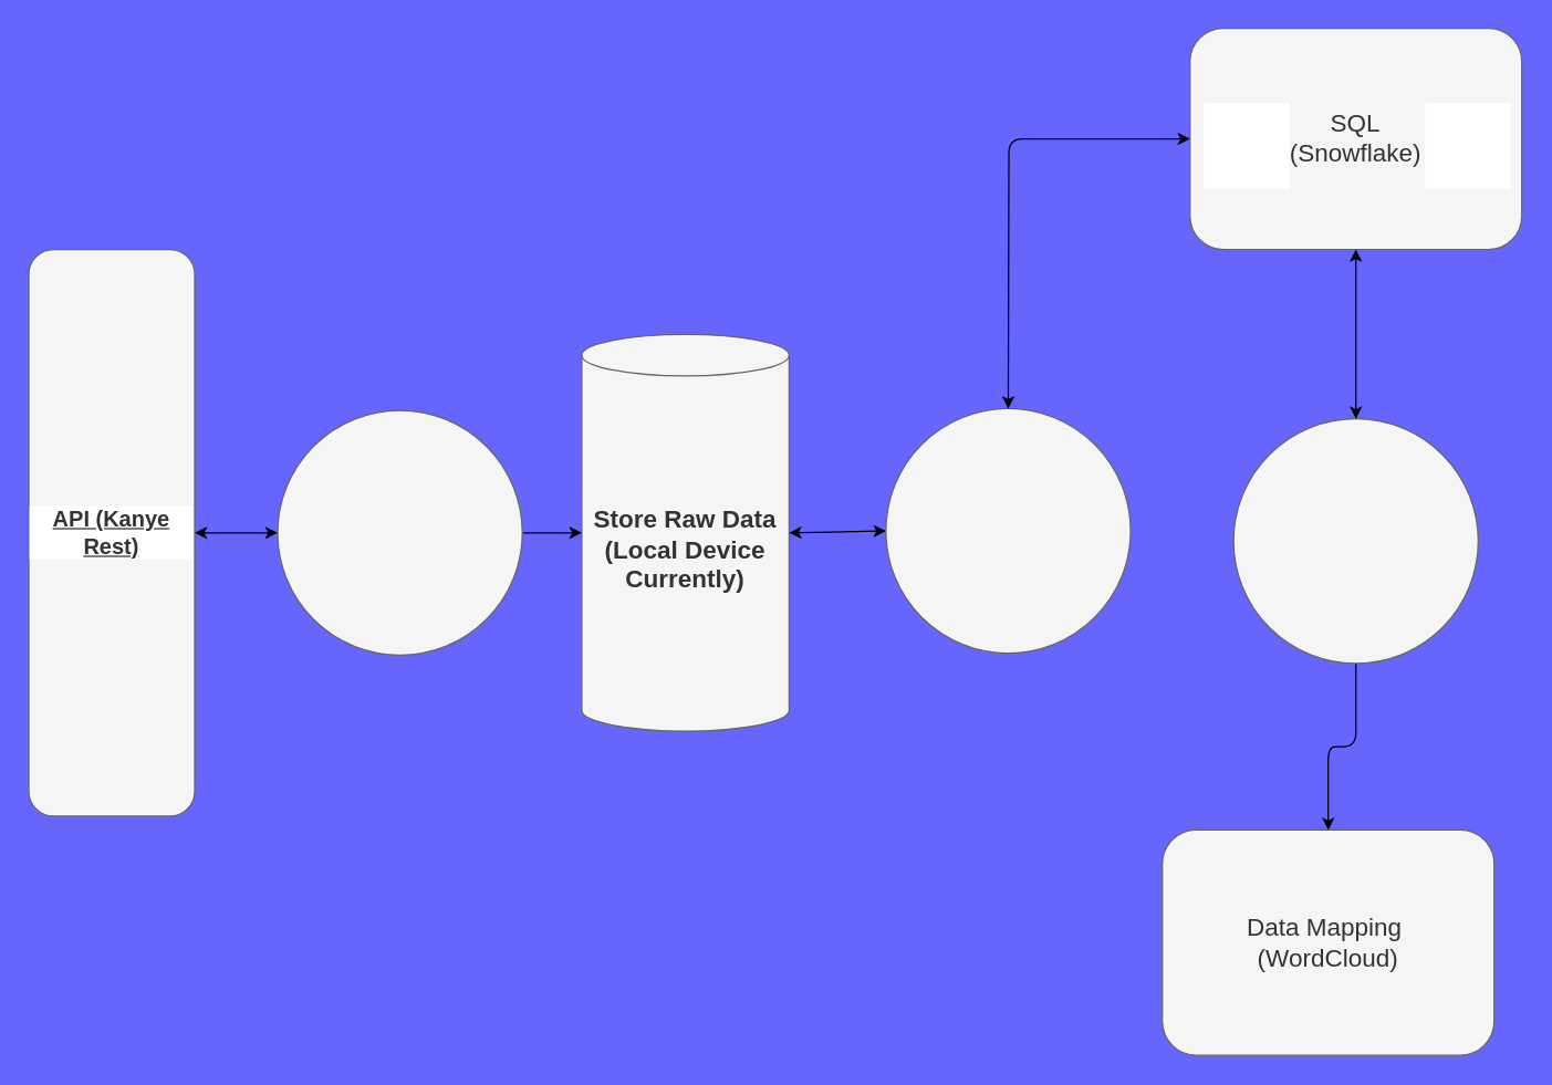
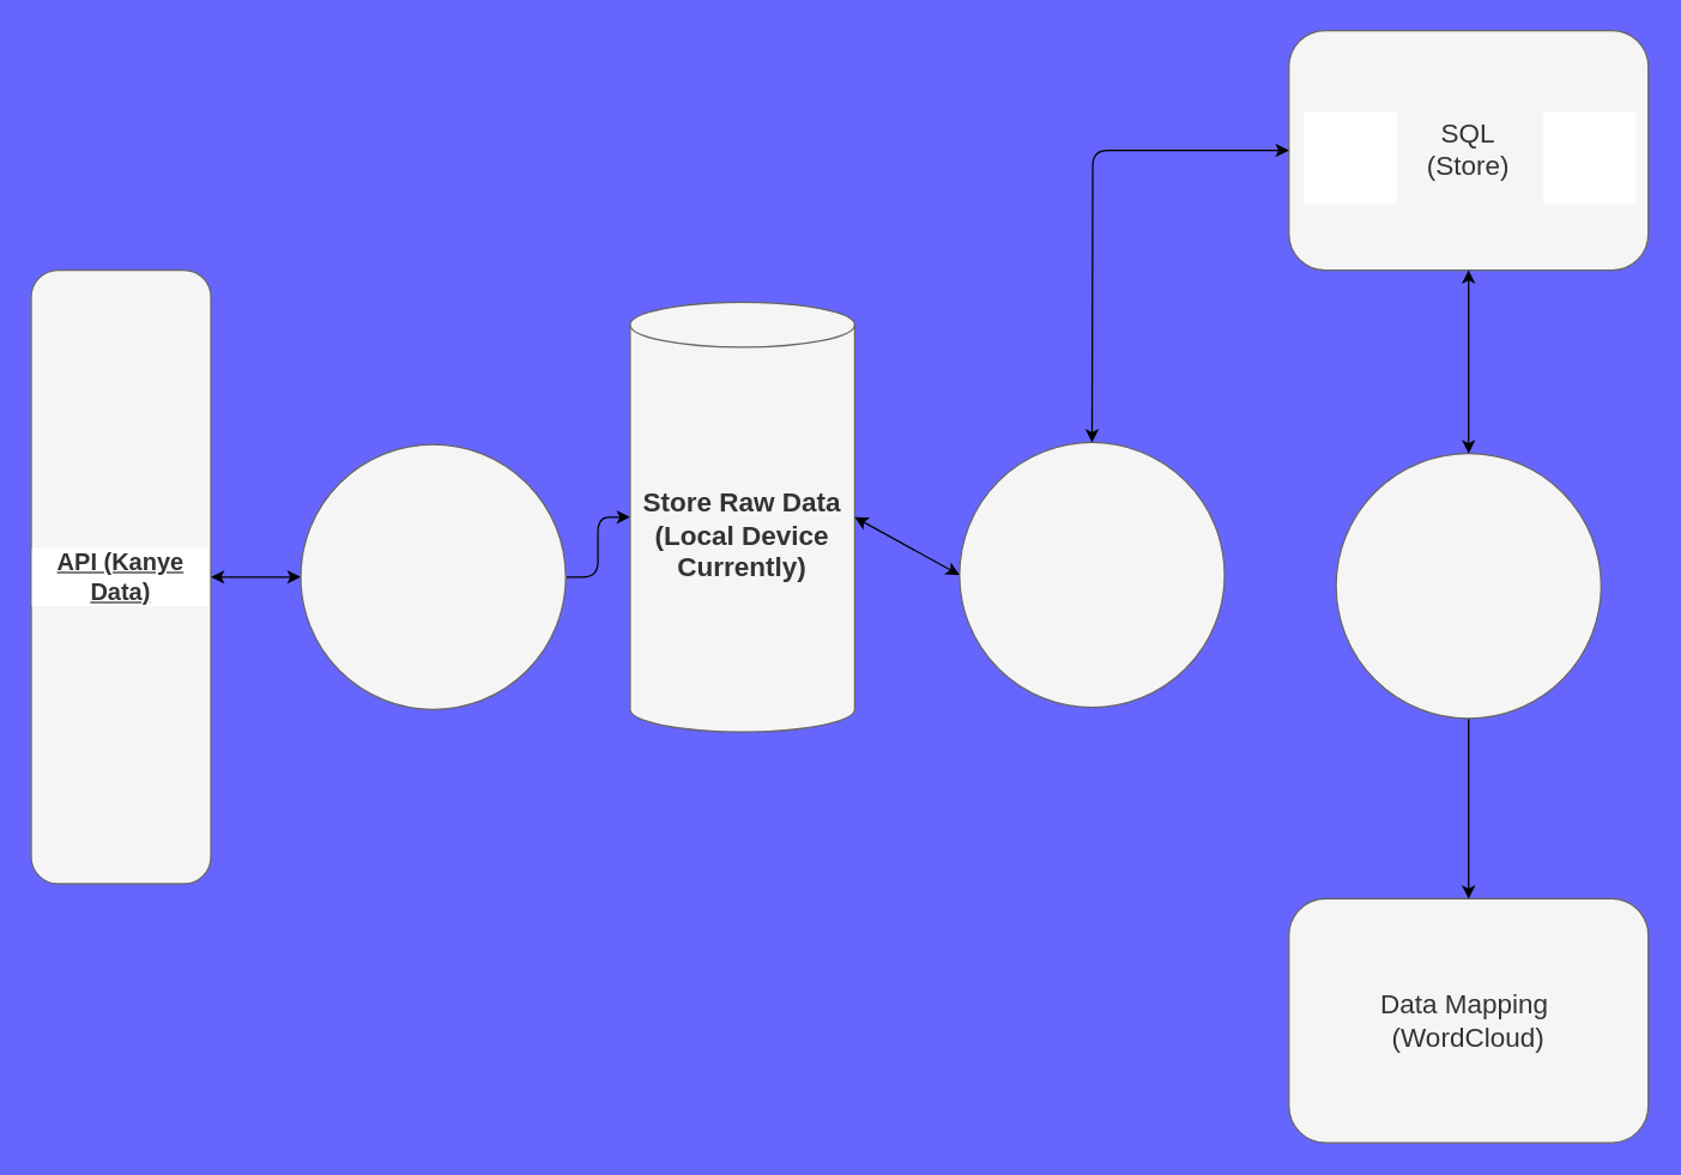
- <mxCell id="3" value="&lt;font style=&quot;font-size: 18px&quot;&gt;SQL&lt;br&gt;(Snowflake)&lt;/font&gt;" style="whiteSpace=wrap;html=1;rounded=1;fillColor=#f5f5f5;strokeColor=#666666;fontColor=#333333;" parent="1" vertex="1"><mxGeometry x="860" y="20" width="240" height="160" as="geometry" /></mxCell>
+ <mxCell id="3" value="&lt;font style=&quot;font-size: 18px&quot;&gt;SQL&lt;br&gt;(Store)&lt;/font&gt;" style="whiteSpace=wrap;html=1;rounded=1;fillColor=#f5f5f5;strokeColor=#666666;fontColor=#333333;" parent="1" vertex="1"><mxGeometry x="860" y="20" width="240" height="160" as="geometry" /></mxCell>
- <mxCell id="2" value="API (Kanye Rest)" style="whiteSpace=wrap;html=1;fontStyle=5;fontSize=16;labelBackgroundColor=#ffffff;rounded=1;fillColor=#f5f5f5;strokeColor=#666666;fontColor=#333333;" parent="1" vertex="1"><mxGeometry x="20" y="180" width="120" height="410" as="geometry" /></mxCell>
+ <mxCell id="2" value="API (Kanye Data)" style="whiteSpace=wrap;html=1;fontStyle=5;fontSize=16;labelBackgroundColor=#ffffff;rounded=1;fillColor=#f5f5f5;strokeColor=#666666;fontColor=#333333;" parent="1" vertex="1"><mxGeometry x="20" y="180" width="120" height="410" as="geometry" /></mxCell>
- <mxCell id="6" value="&lt;span&gt;&lt;b&gt;&lt;font style=&quot;font-size: 18px&quot;&gt;Store Raw Data (Local Device Currently)&lt;/font&gt;&lt;/b&gt;&lt;/span&gt;" style="shape=cylinder3;whiteSpace=wrap;html=1;boundedLbl=1;backgroundOutline=1;size=15;rounded=1;fillColor=#f5f5f5;strokeColor=#666666;fontColor=#333333;" parent="1" vertex="1"><mxGeometry x="420" y="241.5" width="150" height="287" as="geometry" /></mxCell>
+ <mxCell id="6" value="&lt;span&gt;&lt;b&gt;&lt;font style=&quot;font-size: 18px&quot;&gt;Store Raw Data (Local Device Currently)&lt;/font&gt;&lt;/b&gt;&lt;/span&gt;" style="shape=cylinder3;whiteSpace=wrap;html=1;boundedLbl=1;backgroundOutline=1;size=15;rounded=1;fillColor=#f5f5f5;strokeColor=#666666;fontColor=#333333;" parent="1" vertex="1"><mxGeometry x="420" y="201.5" width="150" height="287" as="geometry" /></mxCell>
- <mxCell id="4" value="&lt;font style=&quot;font-size: 18px&quot;&gt;Data Mapping&amp;nbsp;&lt;br&gt;(WordCloud)&lt;br&gt;&lt;/font&gt;" style="whiteSpace=wrap;html=1;rounded=1;fillColor=#f5f5f5;strokeColor=#666666;fontColor=#333333;" parent="1" vertex="1"><mxGeometry x="840" y="600" width="240" height="163" as="geometry" /></mxCell>
+ <mxCell id="4" value="&lt;font style=&quot;font-size: 18px&quot;&gt;Data Mapping&amp;nbsp;&lt;br&gt;(WordCloud)&lt;br&gt;&lt;/font&gt;" style="whiteSpace=wrap;html=1;rounded=1;fillColor=#f5f5f5;strokeColor=#666666;fontColor=#333333;" parent="1" vertex="1"><mxGeometry x="860" y="600" width="240" height="163" as="geometry" /></mxCell>
